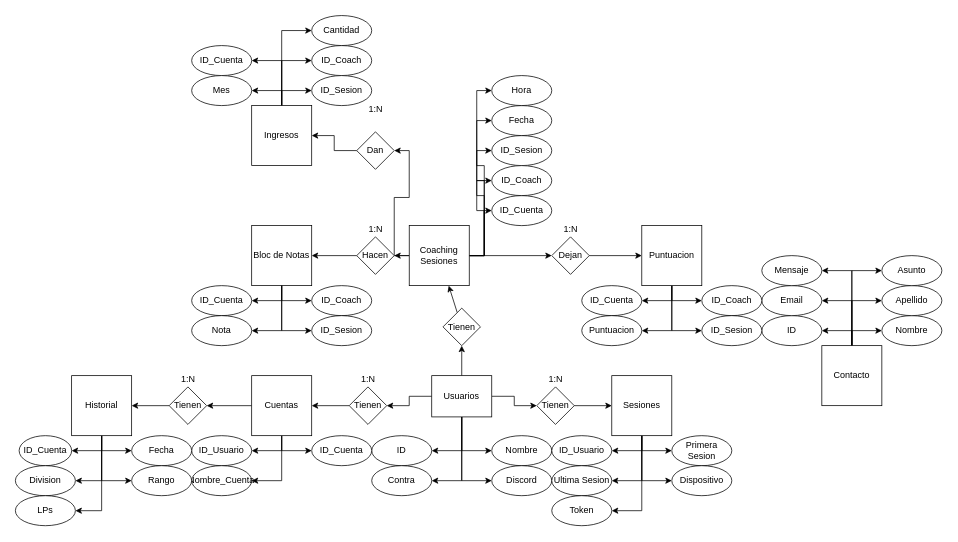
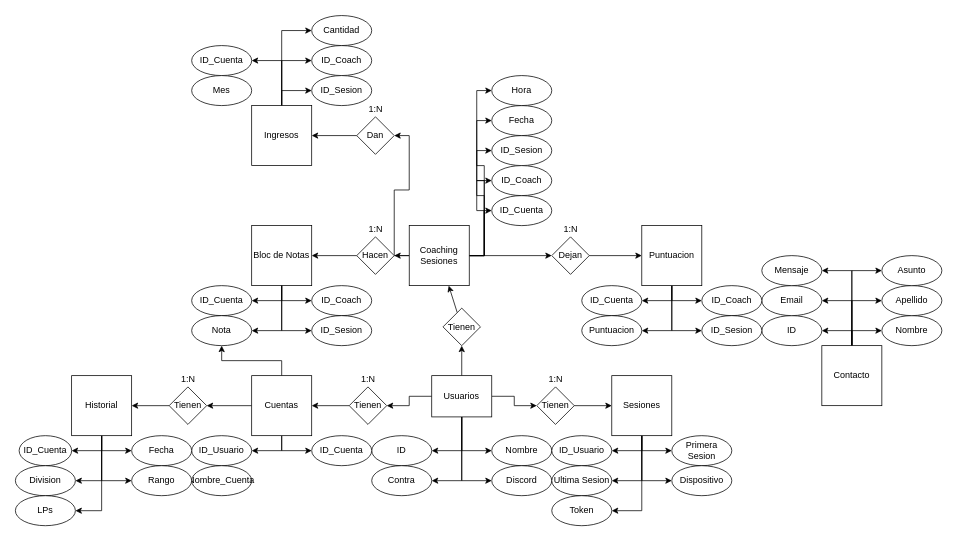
- <mxCell id="46" style="edgeStyle=orthogonalEdgeStyle;rounded=0;orthogonalLoop=1;jettySize=auto;html=1;entryX=1;entryY=0.5;entryDx=0;entryDy=0;" parent="1" source="50" target="107" edge="1"><mxGeometry relative="1" as="geometry" /></mxCell>
- <mxCell id="89" value="Dan" style="rhombus;whiteSpace=wrap;html=1;" parent="1" vertex="1"><mxGeometry x="475" y="175" width="50" height="50" as="geometry" /></mxCell>
+ <mxCell id="89" value="Dan" style="rhombus;whiteSpace=wrap;html=1;" parent="1" vertex="1"><mxGeometry x="475" y="155" width="50" height="50" as="geometry" /></mxCell>
- <mxCell id="13" style="edgeStyle=orthogonalEdgeStyle;rounded=0;orthogonalLoop=1;jettySize=auto;html=1;entryX=1;entryY=0.5;entryDx=0;entryDy=0;" parent="1" source="14" target="72" edge="1"><mxGeometry relative="1" as="geometry" /></mxCell>
+ <mxCell id="13" style="edgeStyle=orthogonalEdgeStyle;rounded=0;orthogonalLoop=1;jettySize=auto;html=1;" parent="1" source="14" target="98" edge="1"><mxGeometry relative="1" as="geometry" /></mxCell>
